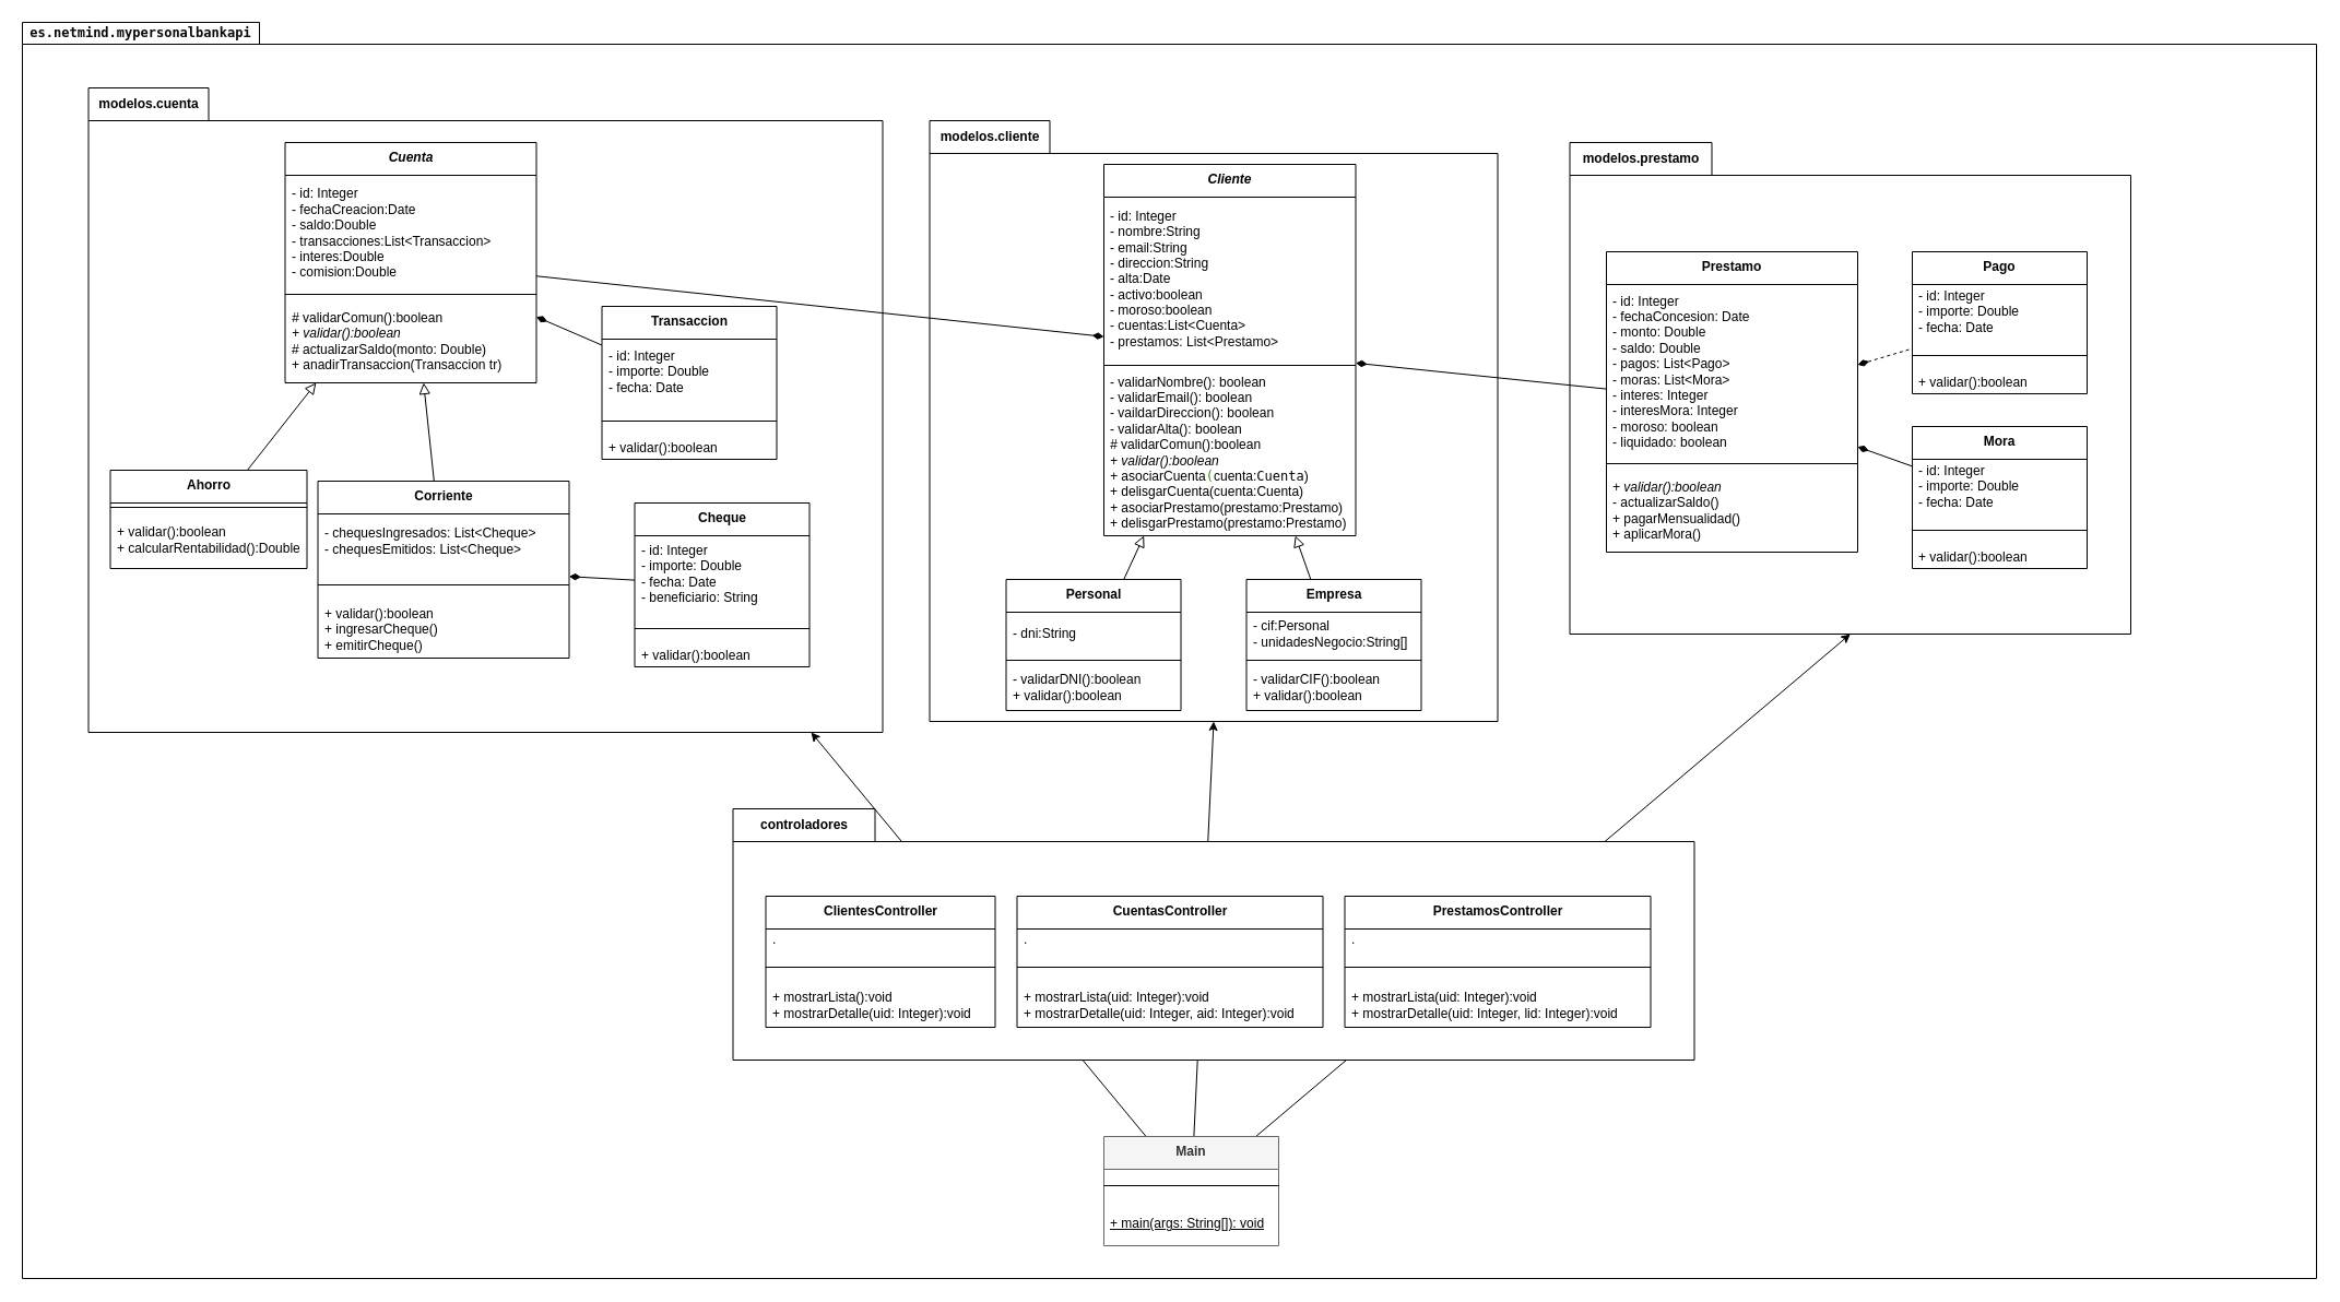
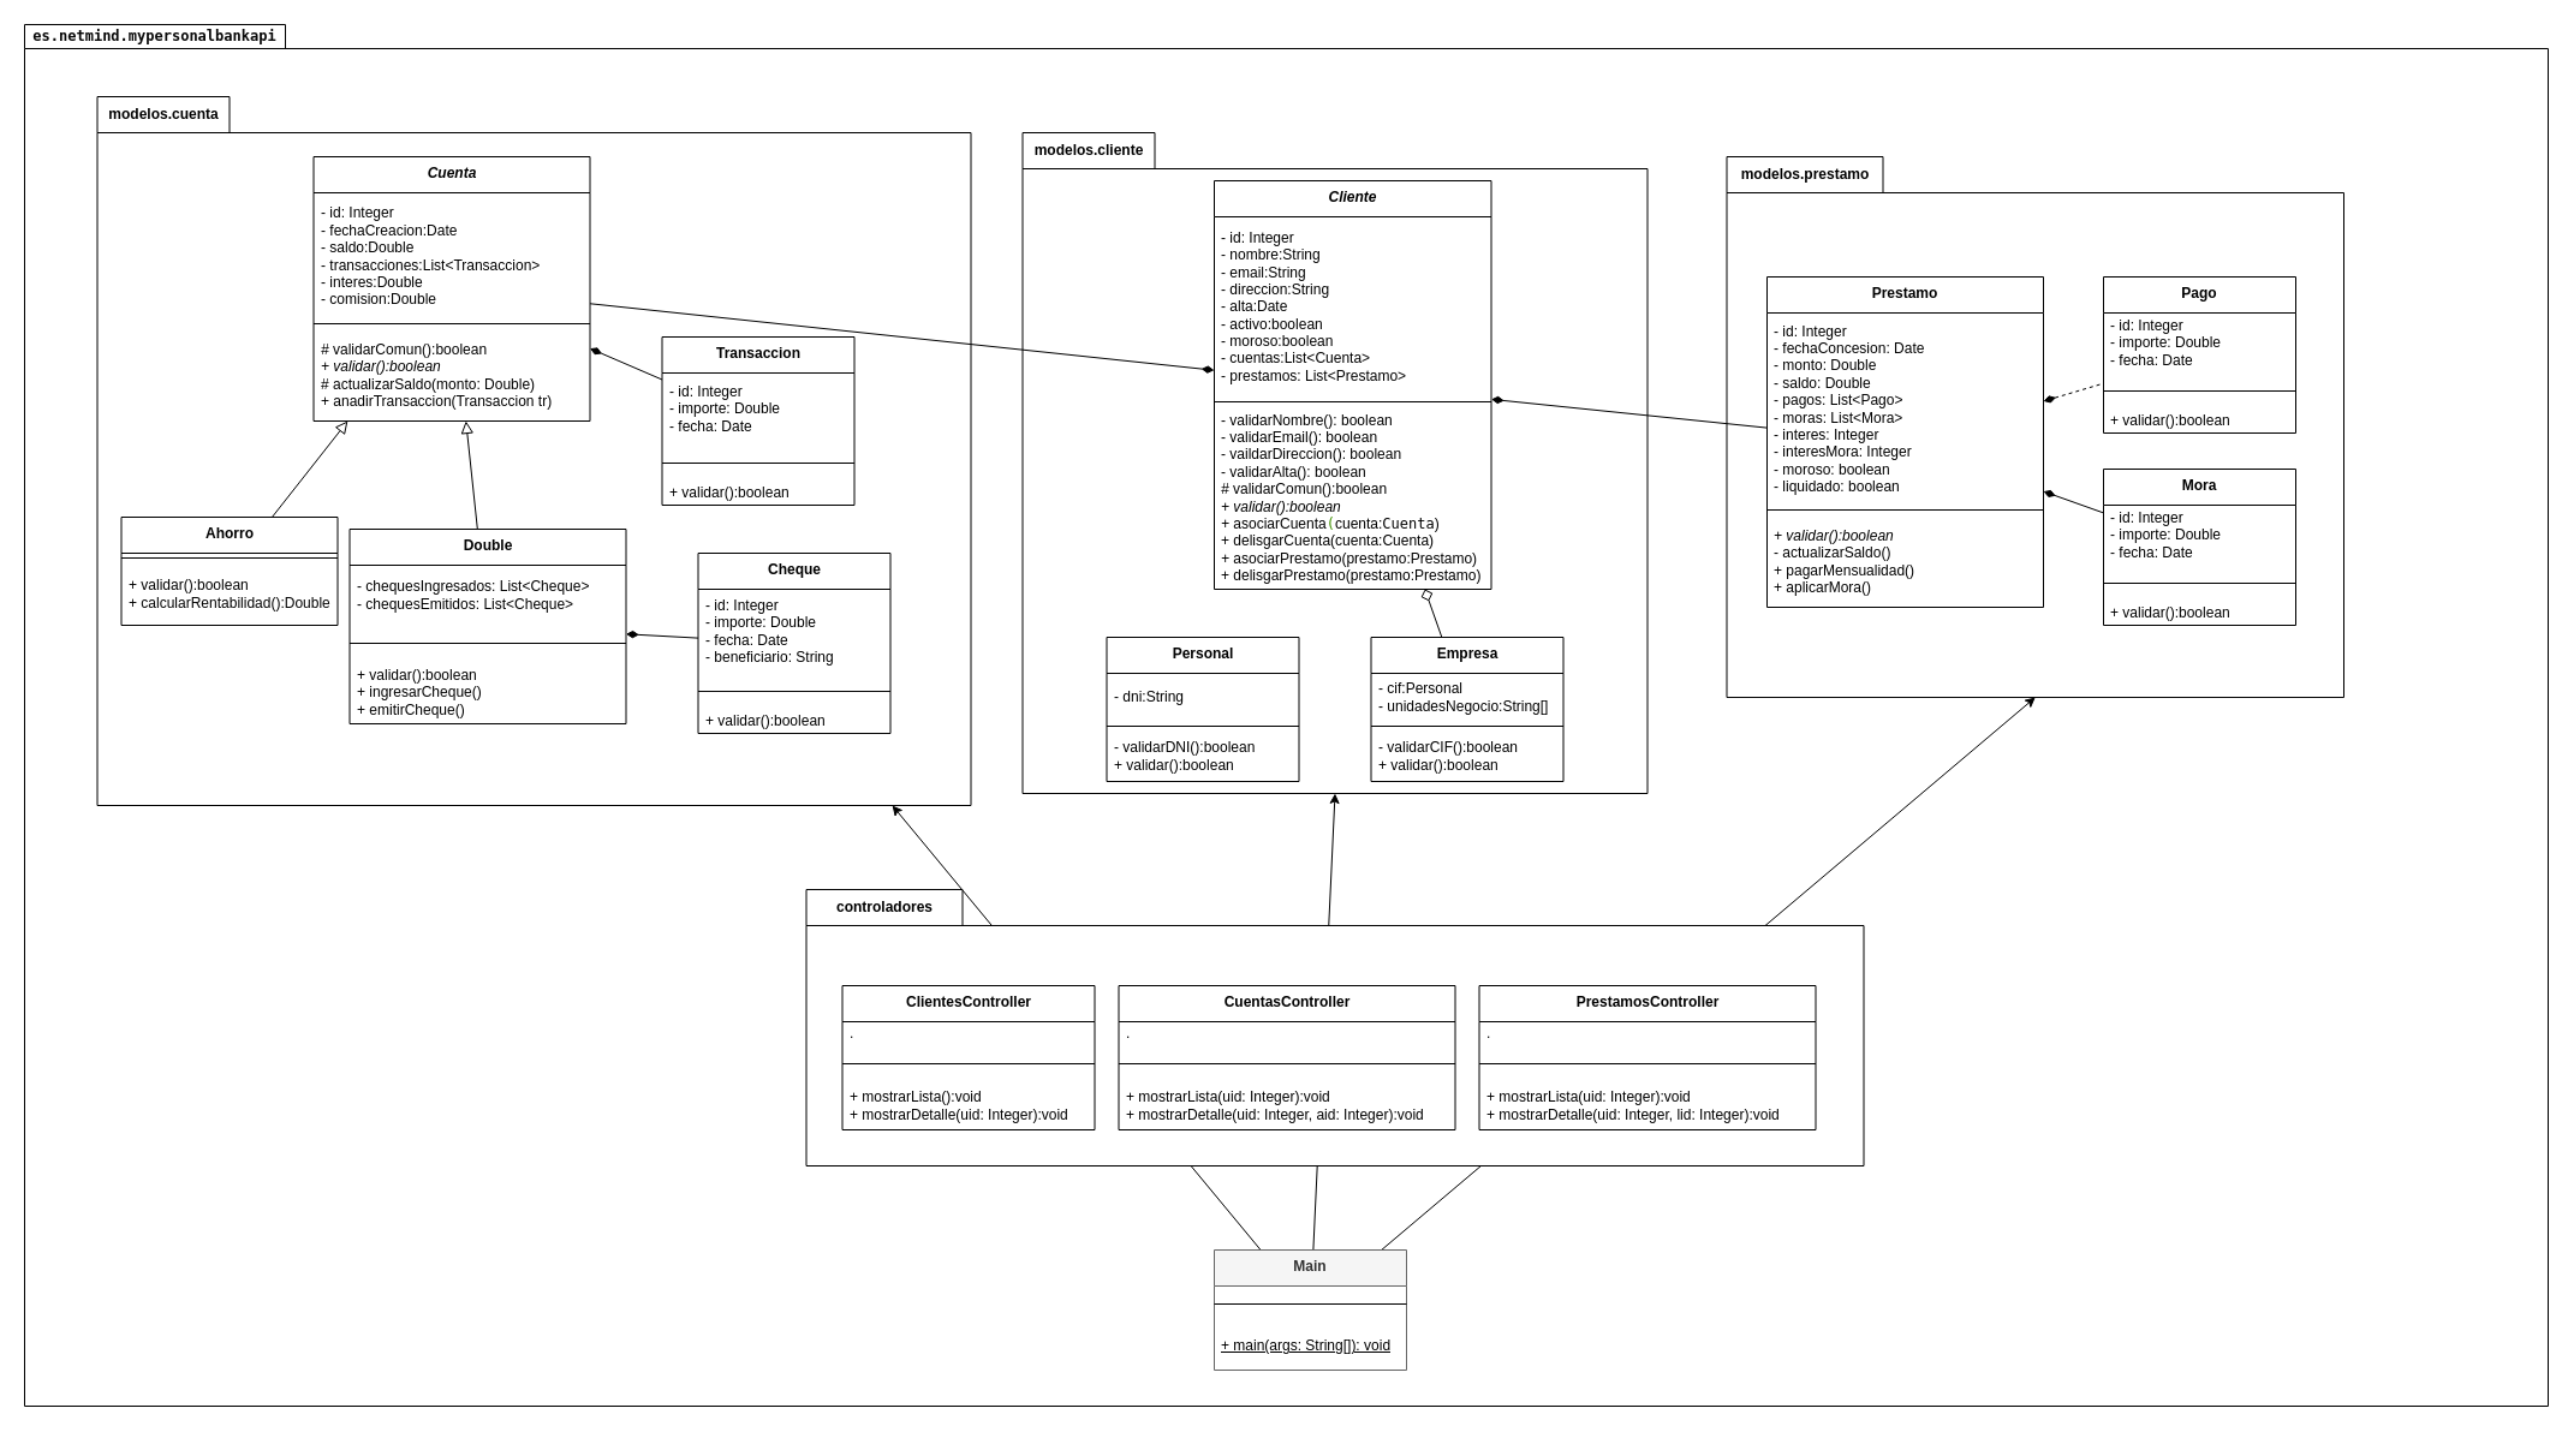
- <mxCell id="26" value="&lt;b style=&quot;font-style: normal;&quot;&gt;Corriente&lt;/b&gt;" style="swimlane;fontStyle=2;align=center;verticalAlign=top;childLayout=stackLayout;horizontal=1;startSize=30;horizontalStack=0;resizeParent=1;resizeParentMax=0;resizeLast=0;collapsible=0;marginBottom=0;html=1;whiteSpace=wrap;" vertex="1" parent="18"><mxGeometry x="210" y="360" width="230" height="162" as="geometry" /></mxCell>
+ <mxCell id="26" value="&lt;b style=&quot;font-style: normal;&quot;&gt;Double&lt;/b&gt;" style="swimlane;fontStyle=2;align=center;verticalAlign=top;childLayout=stackLayout;horizontal=1;startSize=30;horizontalStack=0;resizeParent=1;resizeParentMax=0;resizeLast=0;collapsible=0;marginBottom=0;html=1;whiteSpace=wrap;" vertex="1" parent="18"><mxGeometry x="210" y="360" width="230" height="162" as="geometry" /></mxCell>
- <mxCell id="17" value="" style="endArrow=block;html=1;rounded=0;align=center;verticalAlign=bottom;endFill=0;labelBackgroundColor=none;endSize=8;" edge="1" parent="3" source="12" target="4"><mxGeometry relative="1" as="geometry"><mxPoint x="286.5" y="370" as="sourcePoint" /><mxPoint x="312.5" y="300" as="targetPoint" /></mxGeometry></mxCell>
+ <mxCell id="17" value="" style="endArrow=diamond;html=1;rounded=0;align=center;verticalAlign=bottom;endFill=0;labelBackgroundColor=none;endSize=8;" edge="1" parent="3" source="12" target="4"><mxGeometry relative="1" as="geometry"><mxPoint x="286.5" y="370" as="sourcePoint" /><mxPoint x="312.5" y="300" as="targetPoint" /></mxGeometry></mxCell>
- <mxCell id="16" value="" style="endArrow=block;html=1;rounded=0;align=center;verticalAlign=bottom;endFill=0;labelBackgroundColor=none;endSize=8;" edge="1" parent="3" source="8" target="4"><mxGeometry relative="1" as="geometry"><mxPoint x="303.5" y="310" as="sourcePoint" /><mxPoint x="223.5" y="220" as="targetPoint" /></mxGeometry></mxCell>
